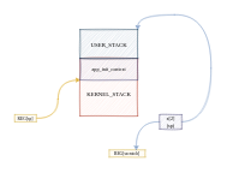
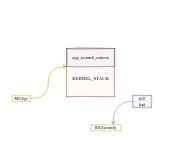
- <mxCell id="8" style="edgeStyle=orthogonalEdgeStyle;curved=1;sketch=1;orthogonalLoop=1;jettySize=auto;html=1;entryX=1;entryY=0;entryDx=0;entryDy=0;strokeWidth=0.5;fontFamily=Hack Nerd Font;fontSize=7;startArrow=none;startFill=0;endArrow=classic;endFill=1;startSize=4;endSize=4;sourcePerimeterSpacing=0;targetPerimeterSpacing=0;fillColor=#dae8fc;strokeColor=#6c8ebf;" edge="1" parent="1" source="9" target="10"><mxGeometry relative="1" as="geometry"><Array as="points"><mxPoint x="292.36" y="168" /><mxPoint x="292.36" y="20" /><mxPoint x="190.36" y="20" /></Array></mxGeometry></mxCell>
- <mxCell id="10" value="&lt;font&gt;&lt;span style=&quot;font-size: 8px;&quot;&gt;USER_STACK&lt;/span&gt;&lt;/font&gt;" style="rounded=0;whiteSpace=wrap;html=1;fillColor=#bac8d3;strokeColor=#23445d;sketch=1;strokeWidth=0.5;fontFamily=Hack Nerd Font;" vertex="1" parent="1"><mxGeometry x="110.61" y="40.5" width="80" height="40" as="geometry" /></mxCell>
- <mxCell id="6" value="&lt;font&gt;&lt;font style=&quot;font-size: 7px;&quot;&gt;app_init_context&lt;/font&gt;&lt;br&gt;&lt;/font&gt;" style="rounded=0;whiteSpace=wrap;html=1;sketch=1;strokeWidth=0.5;fontFamily=Hack Nerd Font;fontSize=8;fillColor=#d0cee2;strokeColor=#56517e;" vertex="1" parent="1"><mxGeometry x="110.61" y="80.5" width="80" height="30" as="geometry" /></mxCell>
+ <mxCell id="6" value="&lt;font&gt;&lt;font style=&quot;font-size: 7px;&quot;&gt;app_sscratch_context&lt;/font&gt;&lt;br&gt;&lt;/font&gt;" style="rounded=0;whiteSpace=wrap;html=1;sketch=1;strokeWidth=0.5;fontFamily=Hack Nerd Font;fontSize=8;fillColor=#d0cee2;strokeColor=#56517e;" vertex="1" parent="1"><mxGeometry x="110.61" y="80.5" width="80" height="30" as="geometry" /></mxCell>
